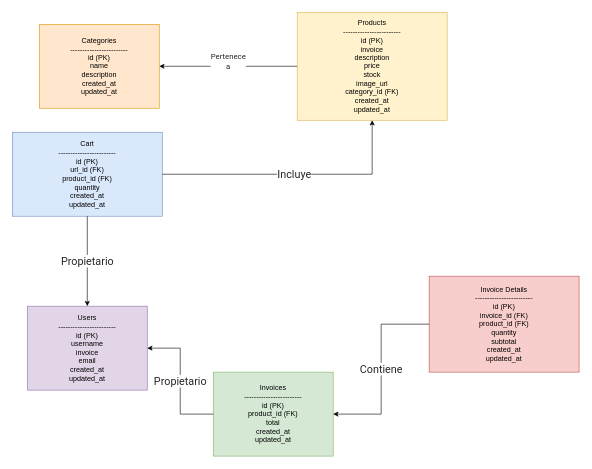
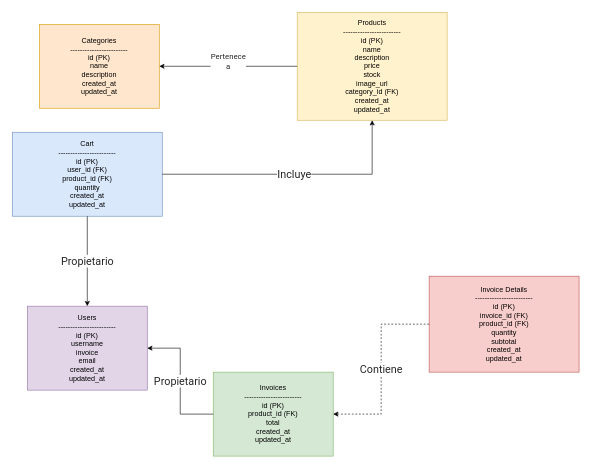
- <mxCell id="3" value="Products&#10;------------------------&#10;id (PK)&#10;invoice&#10;description&#10;price&#10;stock&#10;image_url&#10;category_id (FK)&#10;created_at&#10;updated_at" style="shape=rectangle;whiteSpace=wrap;html=1;fillColor=#fff2cc;strokeColor=#d6b656;" vertex="1" parent="1"><mxGeometry x="495" y="20" width="250" height="180" as="geometry" /></mxCell>
+ <mxCell id="3" value="Products&#10;------------------------&#10;id (PK)&#10;name&#10;description&#10;price&#10;stock&#10;image_url&#10;category_id (FK)&#10;created_at&#10;updated_at" style="shape=rectangle;whiteSpace=wrap;html=1;fillColor=#fff2cc;strokeColor=#d6b656;" vertex="1" parent="1"><mxGeometry x="495" y="20" width="250" height="180" as="geometry" /></mxCell>
- <mxCell id="5" value="Cart&#10;------------------------&#10;id (PK)&#10;url_id (FK)&#10;product_id (FK)&#10;quantity&#10;created_at&#10;updated_at" style="shape=rectangle;whiteSpace=wrap;html=1;fillColor=#dae8fc;strokeColor=#6c8ebf;" vertex="1" parent="1"><mxGeometry x="20" y="220" width="250" height="140" as="geometry" /></mxCell>
+ <mxCell id="5" value="Cart&#10;------------------------&#10;id (PK)&#10;user_id (FK)&#10;product_id (FK)&#10;quantity&#10;created_at&#10;updated_at" style="shape=rectangle;whiteSpace=wrap;html=1;fillColor=#dae8fc;strokeColor=#6c8ebf;" vertex="1" parent="1"><mxGeometry x="20" y="220" width="250" height="140" as="geometry" /></mxCell>
- <mxCell id="12" value="&lt;span style=&quot;color: rgb(37, 37, 37); font-family: Roboto, arial, sans-serif; font-size: 18px; text-align: start; text-wrap: wrap;&quot;&gt;Contiene&lt;/span&gt;" style="edgeStyle=orthogonalEdgeStyle;rounded=0;html=1;" edge="1" parent="1" source="7" target="6"><mxGeometry relative="1" as="geometry" /></mxCell>
+ <mxCell id="12" value="&lt;span style=&quot;color: rgb(37, 37, 37); font-family: Roboto, arial, sans-serif; font-size: 18px; text-align: start; text-wrap: wrap;&quot;&gt;Contiene&lt;/span&gt;" style="edgeStyle=orthogonalEdgeStyle;rounded=0;html=1;dashed=1;" edge="1" parent="1" source="7" target="6"><mxGeometry relative="1" as="geometry" /></mxCell>
